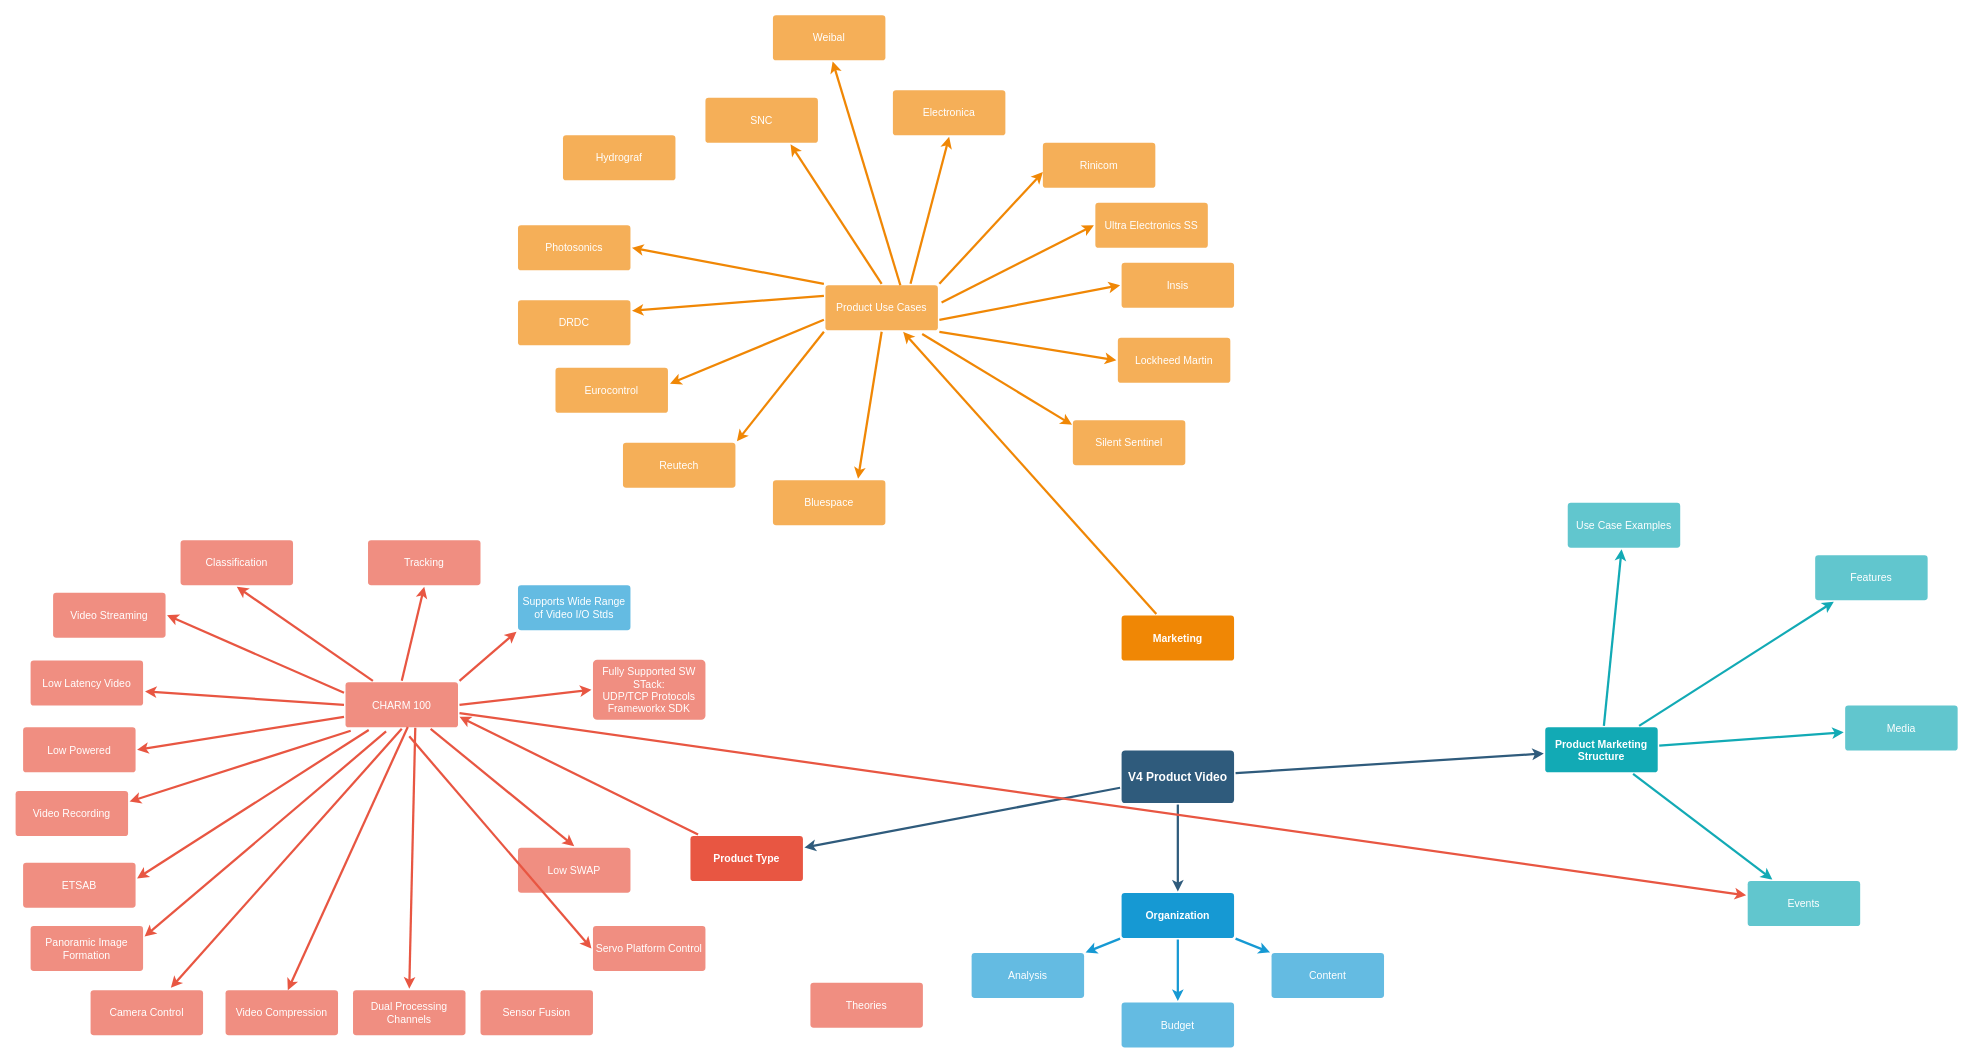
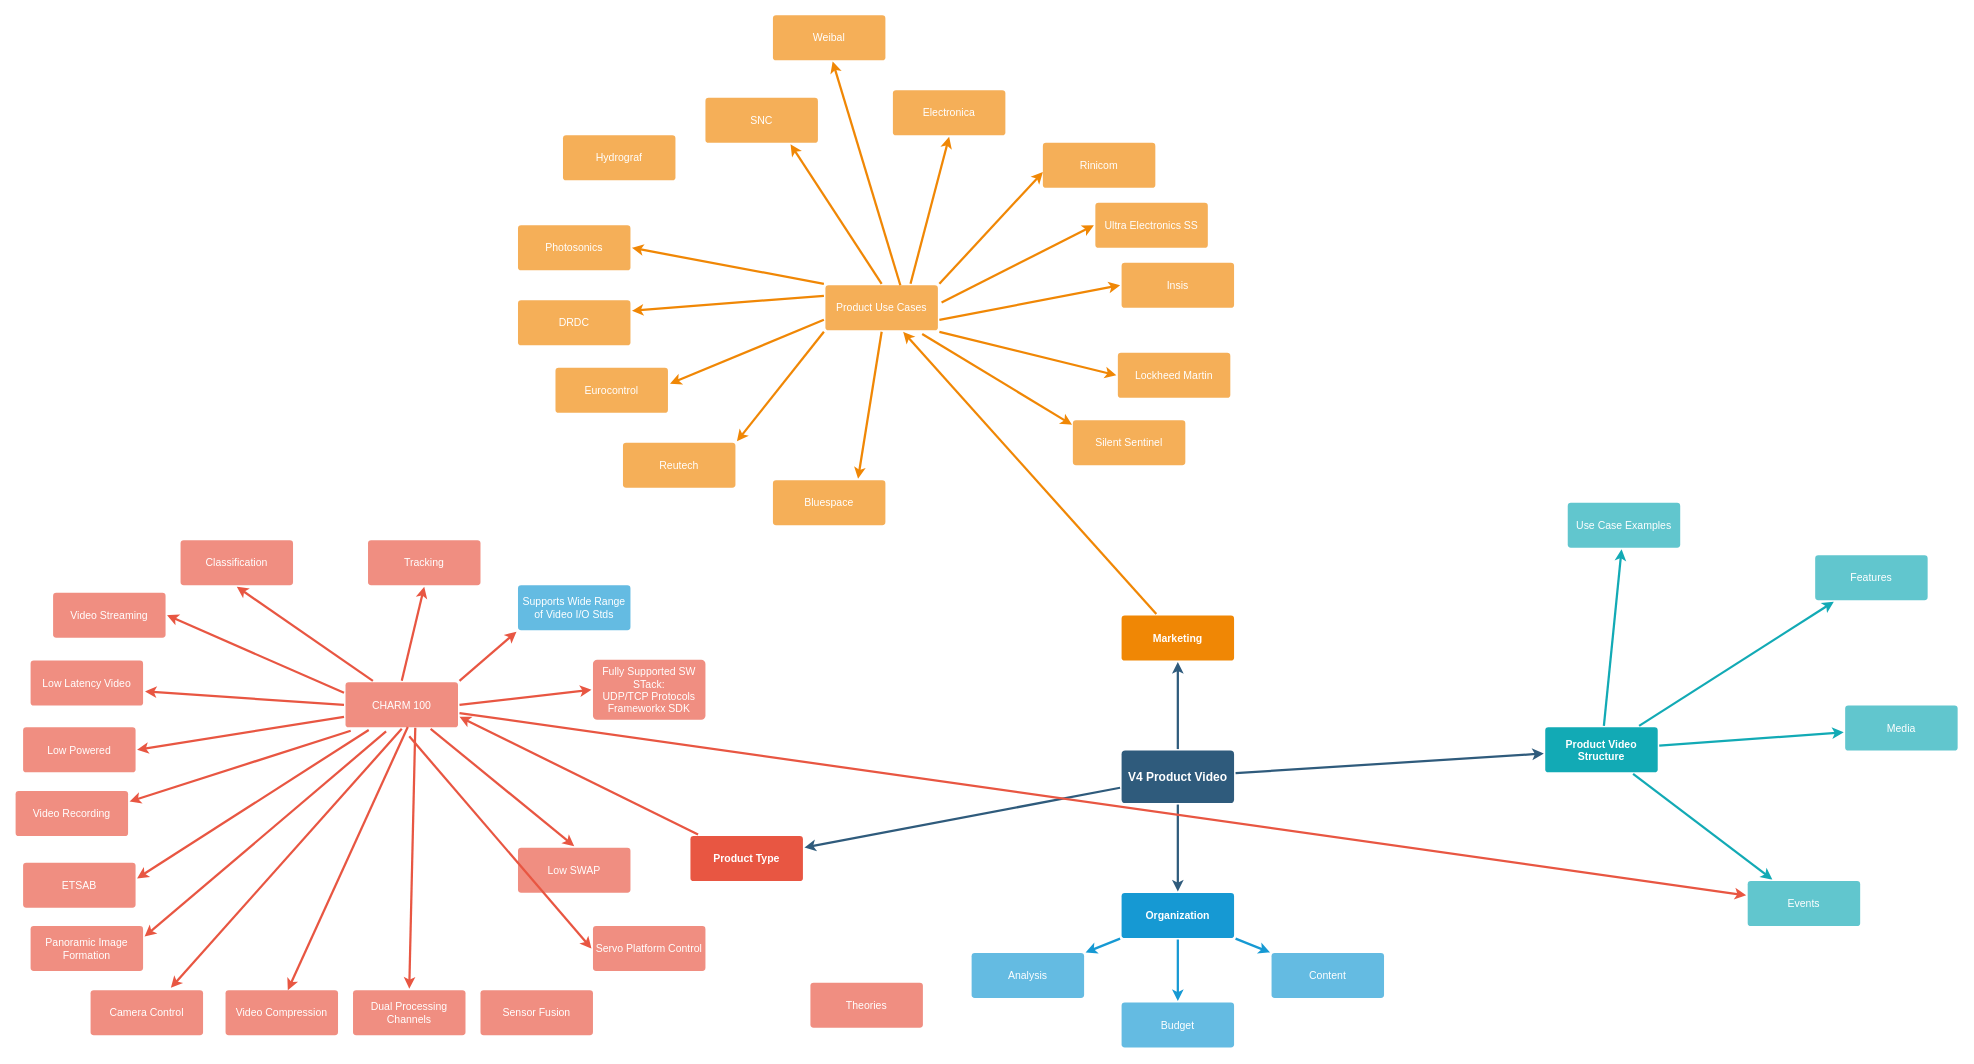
- <mxCell id="51" value="Lockheed Martin" style="rounded=1;whiteSpace=wrap;html=1;shadow=0;labelBackgroundColor=none;strokeColor=none;strokeWidth=3;fillColor=#f5af58;fontFamily=Helvetica;fontSize=14;fontColor=#FFFFFF;align=center;spacing=5;arcSize=7;perimeterSpacing=2;" vertex="1" parent="1"><mxGeometry x="1490" y="450" width="150" height="60" as="geometry" /></mxCell>
+ <mxCell id="51" value="Lockheed Martin" style="rounded=1;whiteSpace=wrap;html=1;shadow=0;labelBackgroundColor=none;strokeColor=none;strokeWidth=3;fillColor=#f5af58;fontFamily=Helvetica;fontSize=14;fontColor=#FFFFFF;align=center;spacing=5;arcSize=7;perimeterSpacing=2;" vertex="1" parent="1"><mxGeometry x="1490" y="470" width="150" height="60" as="geometry" /></mxCell>
+ <mxCell id="2" value="" style="edgeStyle=none;rounded=0;jumpStyle=none;html=1;shadow=0;labelBackgroundColor=none;startArrow=none;startFill=0;endArrow=classic;endFill=1;jettySize=auto;orthogonalLoop=1;strokeColor=#2F5B7C;strokeWidth=3;fontFamily=Helvetica;fontSize=16;fontColor=#23445D;spacing=5;" parent="1" source="6" target="18" edge="1"><mxGeometry relative="1" as="geometry" /></mxCell>
- <mxCell id="21" value="Product Marketing Structure" style="rounded=1;whiteSpace=wrap;html=1;shadow=0;labelBackgroundColor=none;strokeColor=none;strokeWidth=3;fillColor=#12aab5;fontFamily=Helvetica;fontSize=14;fontColor=#FFFFFF;align=center;spacing=5;fontStyle=1;arcSize=7;perimeterSpacing=2;" parent="1" vertex="1"><mxGeometry x="2060" y="969.5" width="150" height="60" as="geometry" /></mxCell>
+ <mxCell id="21" value="Product Video Structure" style="rounded=1;whiteSpace=wrap;html=1;shadow=0;labelBackgroundColor=none;strokeColor=none;strokeWidth=3;fillColor=#12aab5;fontFamily=Helvetica;fontSize=14;fontColor=#FFFFFF;align=center;spacing=5;fontStyle=1;arcSize=7;perimeterSpacing=2;" parent="1" vertex="1"><mxGeometry x="2060" y="969.5" width="150" height="60" as="geometry" /></mxCell>
